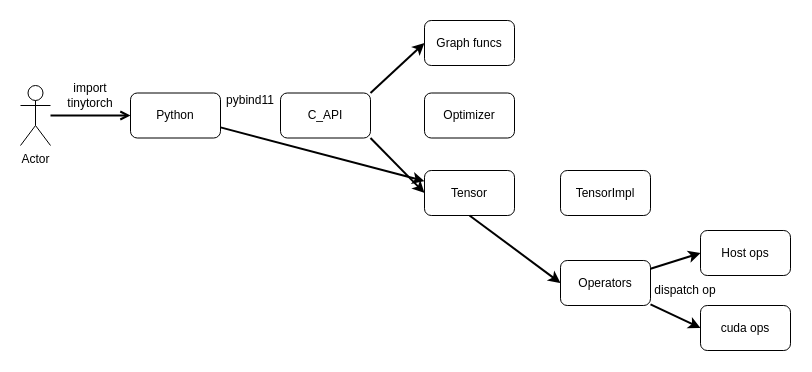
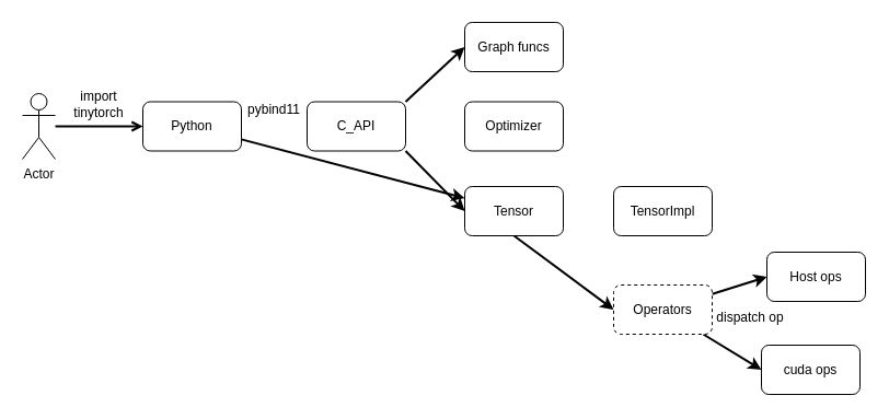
- <mxCell id="18" value="Operators" style="rounded=1;whiteSpace=wrap;html=1;" vertex="1" parent="1"><mxGeometry x="560" y="260" width="90" height="45" as="geometry" /></mxCell>
+ <mxCell id="18" value="Operators" style="rounded=1;whiteSpace=wrap;html=1;dashed=1;" vertex="1" parent="1"><mxGeometry x="560" y="260" width="90" height="45" as="geometry" /></mxCell>
- <mxCell id="20" value="cuda ops" style="rounded=1;whiteSpace=wrap;html=1;" vertex="1" parent="1"><mxGeometry x="700" y="305" width="90" height="45" as="geometry" /></mxCell>
+ <mxCell id="20" value="cuda ops" style="rounded=1;whiteSpace=wrap;html=1;" vertex="1" parent="1"><mxGeometry x="695" y="315" width="90" height="45" as="geometry" /></mxCell>
